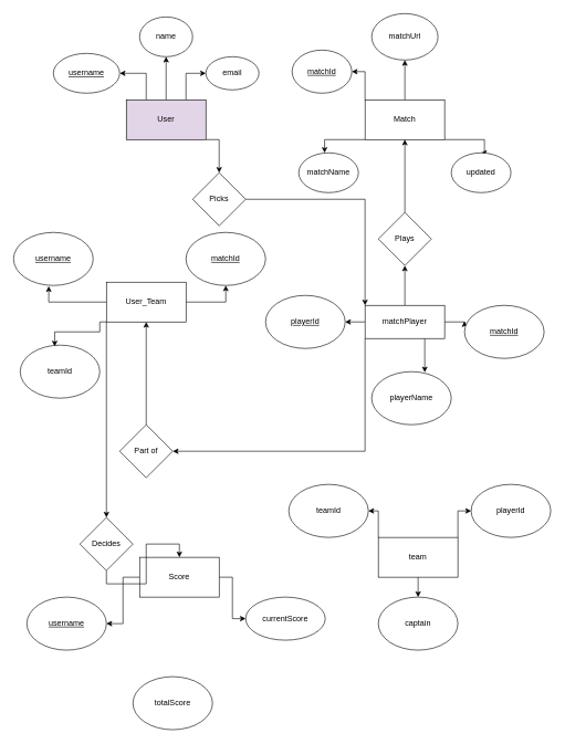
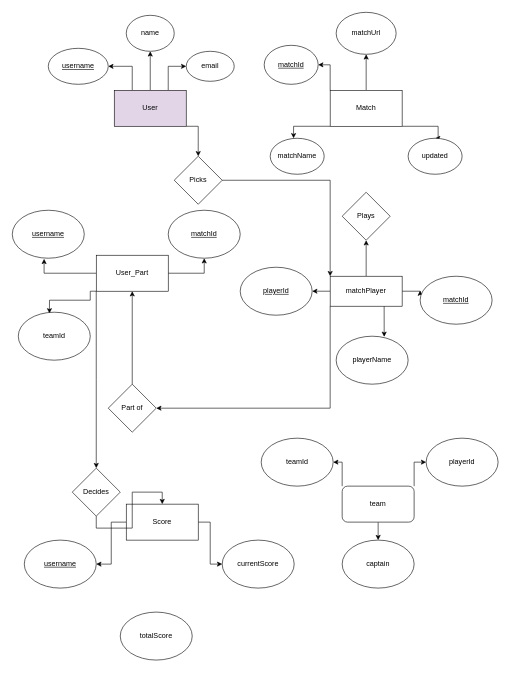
- <mxCell id="42" style="edgeStyle=orthogonalEdgeStyle;rounded=0;orthogonalLoop=1;jettySize=auto;html=1;exitX=0.5;exitY=0;exitDx=0;exitDy=0;entryX=0.5;entryY=1;entryDx=0;entryDy=0;" parent="1" source="43" target="14" edge="1"><mxGeometry relative="1" as="geometry" /></mxCell>
- <mxCell id="35" value="User_Team" style="rounded=0;whiteSpace=wrap;html=1;" parent="1" vertex="1"><mxGeometry x="160" y="425" width="120" height="60" as="geometry" /></mxCell>
+ <mxCell id="35" value="User_Part" style="rounded=0;whiteSpace=wrap;html=1;" parent="1" vertex="1"><mxGeometry x="160" y="425" width="120" height="60" as="geometry" /></mxCell>
- <mxCell id="54" value="team" style="rounded=0;whiteSpace=wrap;html=1;" vertex="1" parent="1"><mxGeometry x="570" y="810" width="120" height="60" as="geometry" /></mxCell>
+ <mxCell id="54" value="team" style="whiteSpace=wrap;html=1;rounded=1;" vertex="1" parent="1"><mxGeometry x="570" y="810" width="120" height="60" as="geometry" /></mxCell>
- <mxCell id="41" value="currentScore" style="ellipse;whiteSpace=wrap;html=1;" parent="1" vertex="1"><mxGeometry x="370" y="900" width="120" height="65" as="geometry" /></mxCell>
+ <mxCell id="41" value="currentScore" style="ellipse;whiteSpace=wrap;html=1;" parent="1" vertex="1"><mxGeometry x="370" y="900" width="120" height="80" as="geometry" /></mxCell>
